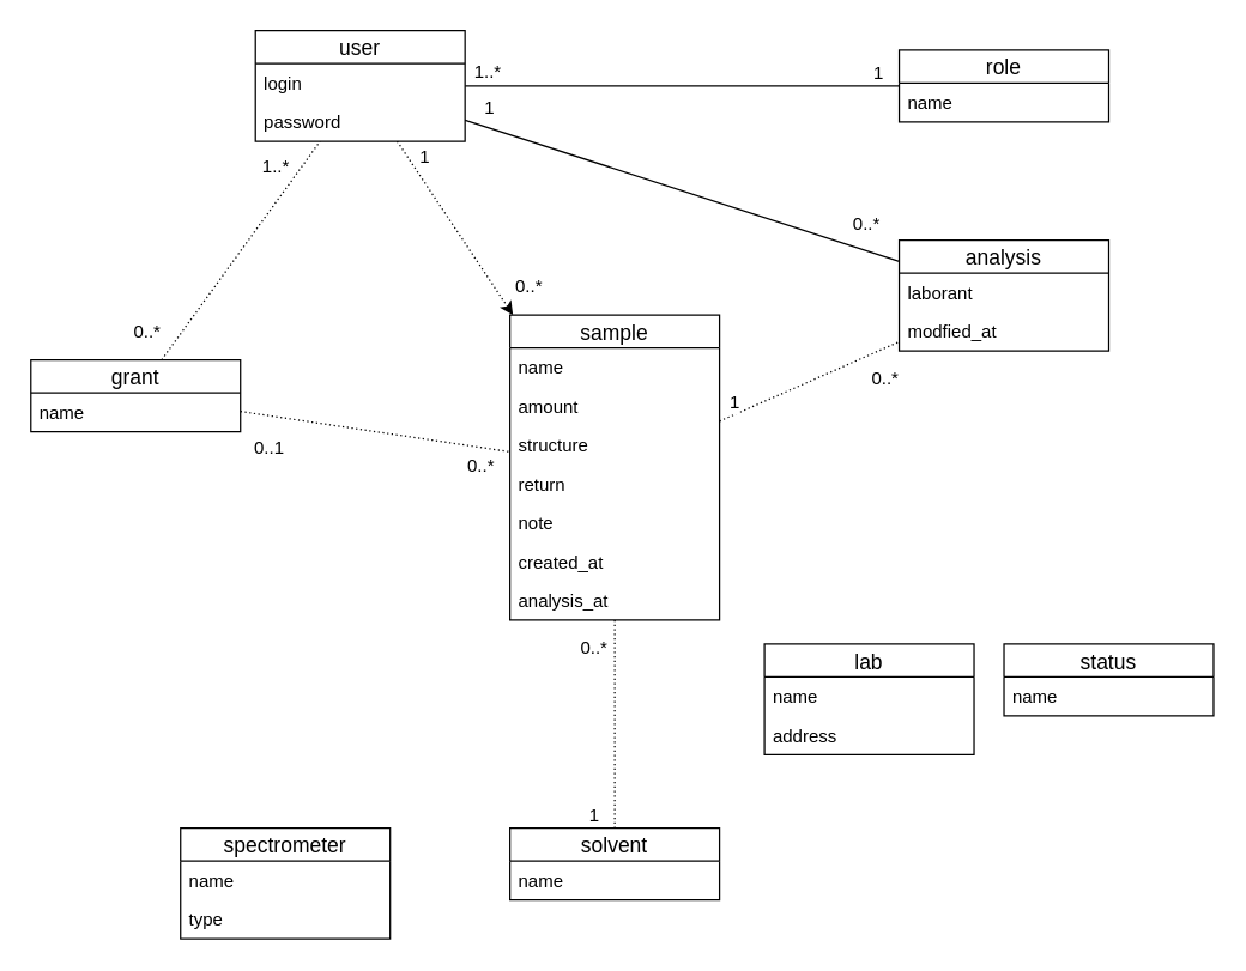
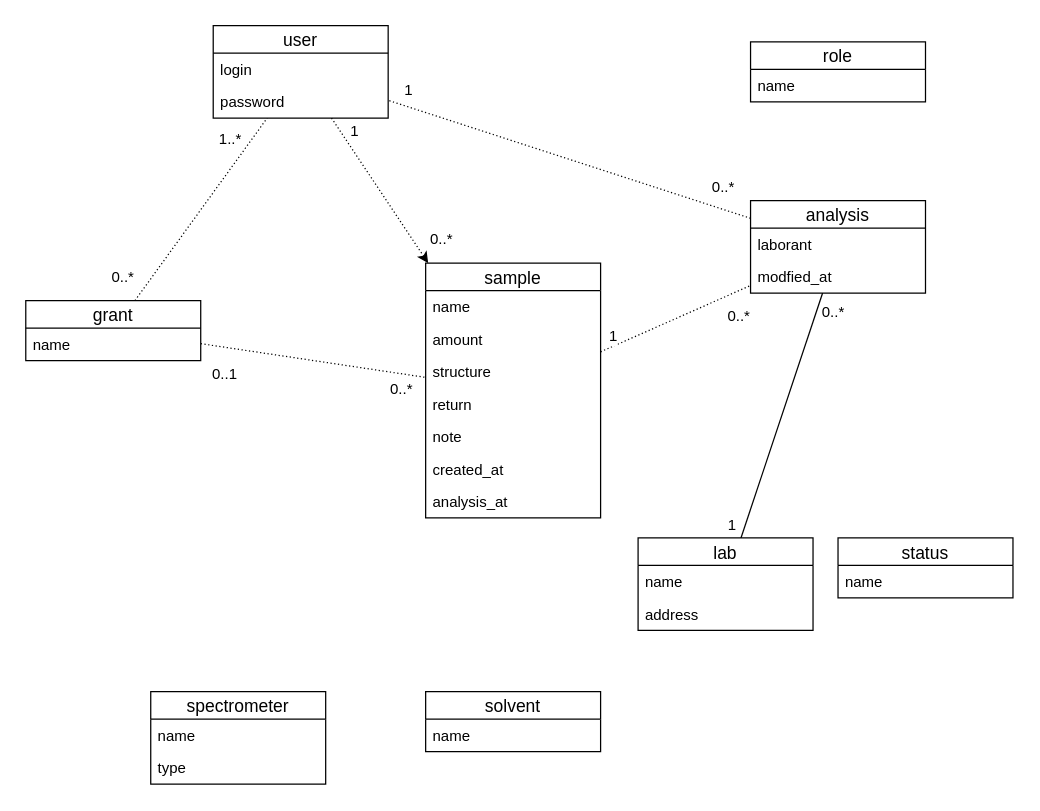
- <mxCell id="2" value="" style="endArrow=none;html=1;rounded=0;" parent="1" source="8" target="39" edge="1"><mxGeometry relative="1" as="geometry"><mxPoint x="190" y="66.66" as="sourcePoint" /><mxPoint x="280" y="66.66" as="targetPoint" /></mxGeometry></mxCell>
- <mxCell id="3" value="1" style="resizable=0;html=1;align=right;verticalAlign=bottom;" parent="2" connectable="0" vertex="1"><mxGeometry x="1" relative="1" as="geometry"><mxPoint x="-10" as="offset" /></mxGeometry></mxCell>
- <mxCell id="4" value="1..*" style="text;html=1;align=center;verticalAlign=middle;resizable=0;points=[];labelBackgroundColor=#ffffff;" parent="2" vertex="1" connectable="0"><mxGeometry x="-0.853" y="2" relative="1" as="geometry"><mxPoint x="-6.21" y="-8" as="offset" /></mxGeometry></mxCell>
- <mxCell id="17" value="" style="endArrow=none;html=1;rounded=0;dashed=0;dashPattern=1 2;" parent="1" source="33" target="8" edge="1"><mxGeometry relative="1" as="geometry"><mxPoint x="310" y="147.682" as="sourcePoint" /><mxPoint x="550" y="129.998" as="targetPoint" /></mxGeometry></mxCell>
+ <mxCell id="17" value="" style="endArrow=none;html=1;rounded=0;dashed=1;dashPattern=1 2;" parent="1" source="33" target="8" edge="1"><mxGeometry relative="1" as="geometry"><mxPoint x="310" y="147.682" as="sourcePoint" /><mxPoint x="550" y="129.998" as="targetPoint" /></mxGeometry></mxCell>
+ <mxCell id="28" value="" style="endArrow=none;html=1;rounded=0;" parent="1" source="33" target="36" edge="1"><mxGeometry relative="1" as="geometry"><mxPoint x="420" y="350" as="sourcePoint" /><mxPoint x="580" y="350" as="targetPoint" /></mxGeometry></mxCell>
+ <mxCell id="29" value="1" style="resizable=0;html=1;align=right;verticalAlign=bottom;" parent="28" connectable="0" vertex="1"><mxGeometry x="1" relative="1" as="geometry"><mxPoint x="-3" y="-2" as="offset" /></mxGeometry></mxCell>
+ <mxCell id="30" value="0..*" style="text;html=1;align=center;verticalAlign=middle;resizable=0;points=[];" parent="28" vertex="1" connectable="0"><mxGeometry x="-0.843" y="2" relative="1" as="geometry"><mxPoint x="11" as="offset" /></mxGeometry></mxCell>
- <mxCell id="14" value="" style="endArrow=none;html=1;rounded=0;dashed=1;dashPattern=1 2;" parent="1" source="41" target="49" edge="1"><mxGeometry relative="1" as="geometry"><mxPoint x="430" y="310" as="sourcePoint" /><mxPoint x="590" y="310" as="targetPoint" /></mxGeometry></mxCell>
- <mxCell id="15" value="1" style="resizable=0;html=1;align=right;verticalAlign=bottom;" parent="14" connectable="0" vertex="1"><mxGeometry x="1" relative="1" as="geometry"><mxPoint x="-9.83" as="offset" /></mxGeometry></mxCell>
- <mxCell id="16" value="0..*" style="text;html=1;align=center;verticalAlign=middle;resizable=0;points=[];labelBackgroundColor=#ffffff;" parent="14" vertex="1" connectable="0"><mxGeometry x="-0.923" y="2" relative="1" as="geometry"><mxPoint x="-16.28" y="13.89" as="offset" /></mxGeometry></mxCell>
